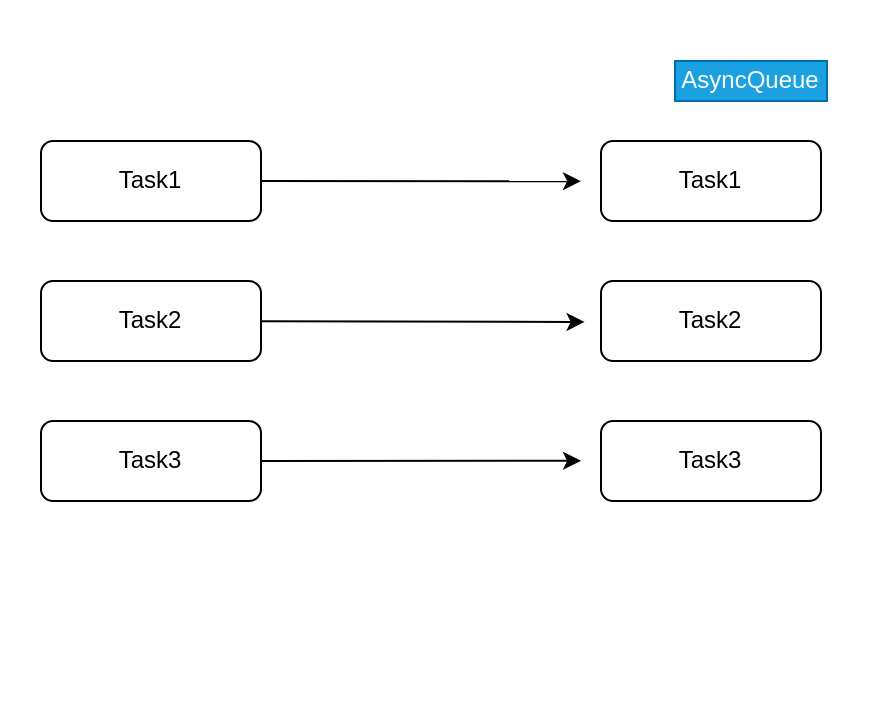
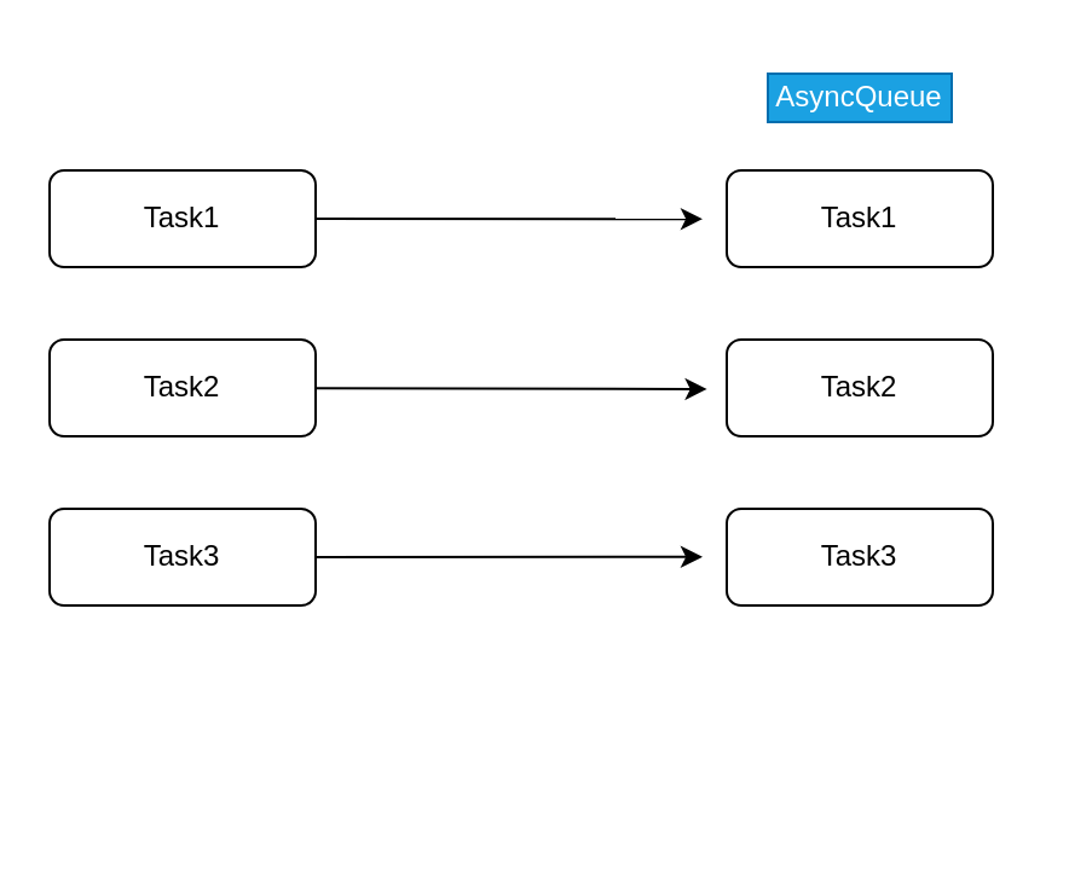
- <mxCell id="6" value="AsyncQueue" style="text;html=1;strokeColor=#006EAF;fillColor=#1ba1e2;align=center;verticalAlign=middle;whiteSpace=wrap;rounded=0;fontColor=#ffffff;" vertex="1" parent="1"><mxGeometry x="337" y="30" width="76" height="20" as="geometry" /></mxCell>
+ <mxCell id="6" value="AsyncQueue" style="text;html=1;strokeColor=#006EAF;fillColor=#1ba1e2;align=center;verticalAlign=middle;whiteSpace=wrap;rounded=0;fontColor=#ffffff;" vertex="1" parent="1"><mxGeometry x="317" y="30" width="76" height="20" as="geometry" /></mxCell>
